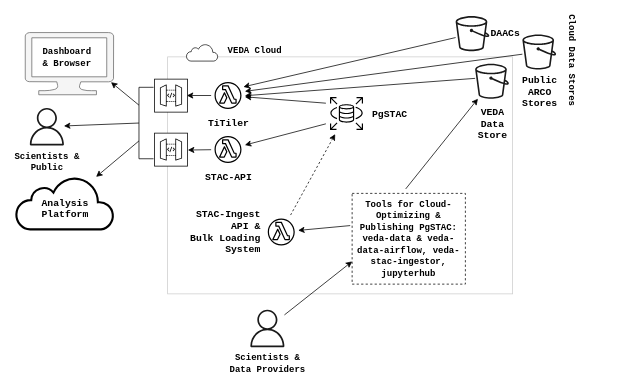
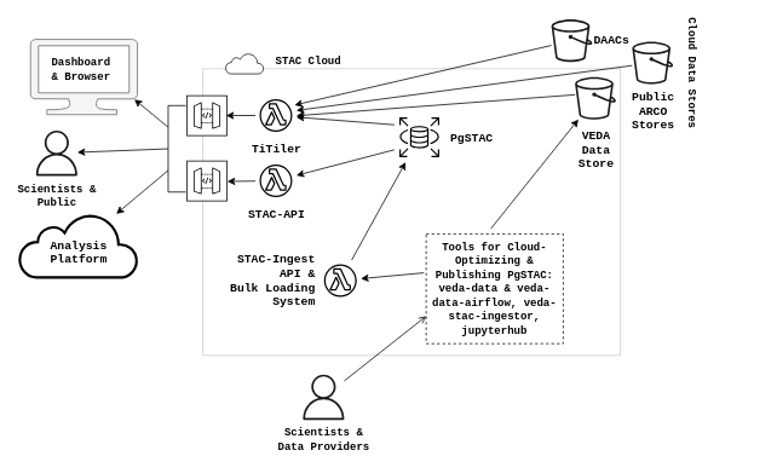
- <mxCell id="28" value="&lt;b&gt;VEDA Cloud&lt;/b&gt;" style="text;html=1;strokeColor=none;fillColor=none;align=center;verticalAlign=middle;whiteSpace=wrap;rounded=0;fontFamily=Courier New;labelBackgroundColor=none;" parent="1" vertex="1"><mxGeometry x="284" y="56.01" width="111" height="22.6" as="geometry" /></mxCell>
+ <mxCell id="28" value="&lt;b&gt;STAC Cloud&lt;/b&gt;" style="text;html=1;strokeColor=none;fillColor=none;align=center;verticalAlign=middle;whiteSpace=wrap;rounded=0;fontFamily=Courier New;labelBackgroundColor=none;" parent="1" vertex="1"><mxGeometry x="284" y="56.01" width="111" height="22.6" as="geometry" /></mxCell>
- <mxCell id="16" style="rounded=0;orthogonalLoop=1;jettySize=auto;html=1;fontColor=default;labelBackgroundColor=none;startArrow=classic;startFill=1;endArrow=none;endFill=0;strokeWidth=1;dashed=1;" parent="1" source="3" target="31" edge="1"><mxGeometry relative="1" as="geometry"><mxPoint x="465" y="200" as="sourcePoint" /><mxPoint x="395.75" y="241" as="targetPoint" /></mxGeometry></mxCell>
+ <mxCell id="16" style="rounded=0;orthogonalLoop=1;jettySize=auto;html=1;fontColor=default;labelBackgroundColor=none;startArrow=classic;startFill=1;endArrow=none;endFill=0;strokeWidth=1;" parent="1" source="3" target="31" edge="1"><mxGeometry relative="1" as="geometry"><mxPoint x="465" y="200" as="sourcePoint" /><mxPoint x="395.75" y="241" as="targetPoint" /></mxGeometry></mxCell>
- <mxCell id="13" style="edgeStyle=none;rounded=0;orthogonalLoop=1;jettySize=auto;html=1;entryX=0;entryY=0.75;entryDx=0;entryDy=0;fontFamily=Courier New;fontColor=default;labelBackgroundColor=none;strokeWidth=1;" parent="1" source="14" target="25" edge="1"><mxGeometry relative="1" as="geometry" /></mxCell>
+ <mxCell id="13" style="edgeStyle=none;rounded=0;orthogonalLoop=1;jettySize=auto;html=1;entryX=0;entryY=0.75;entryDx=0;entryDy=0;fontFamily=Courier New;fontColor=default;labelBackgroundColor=none;strokeWidth=1;endArrow=open;" parent="1" source="14" target="25" edge="1"><mxGeometry relative="1" as="geometry" /></mxCell>
